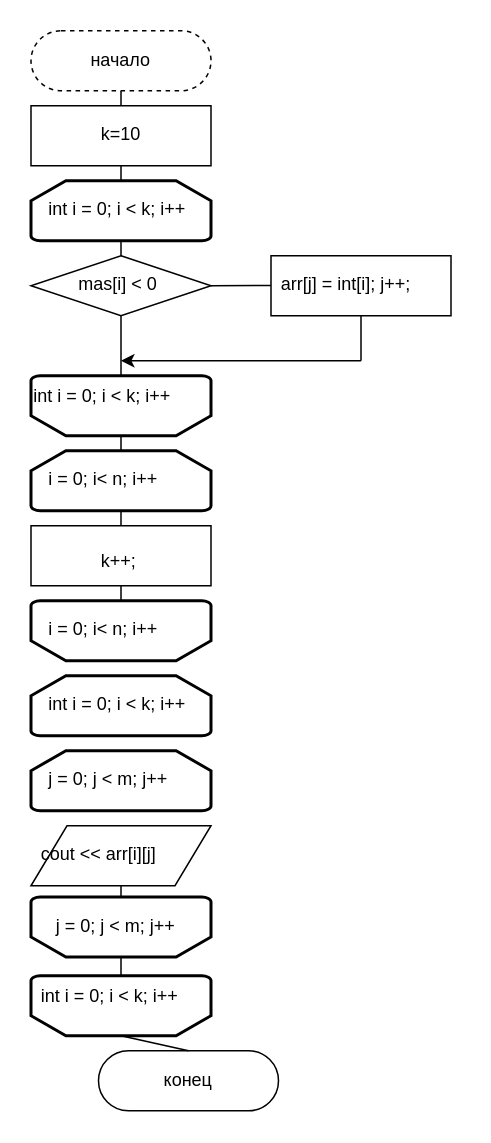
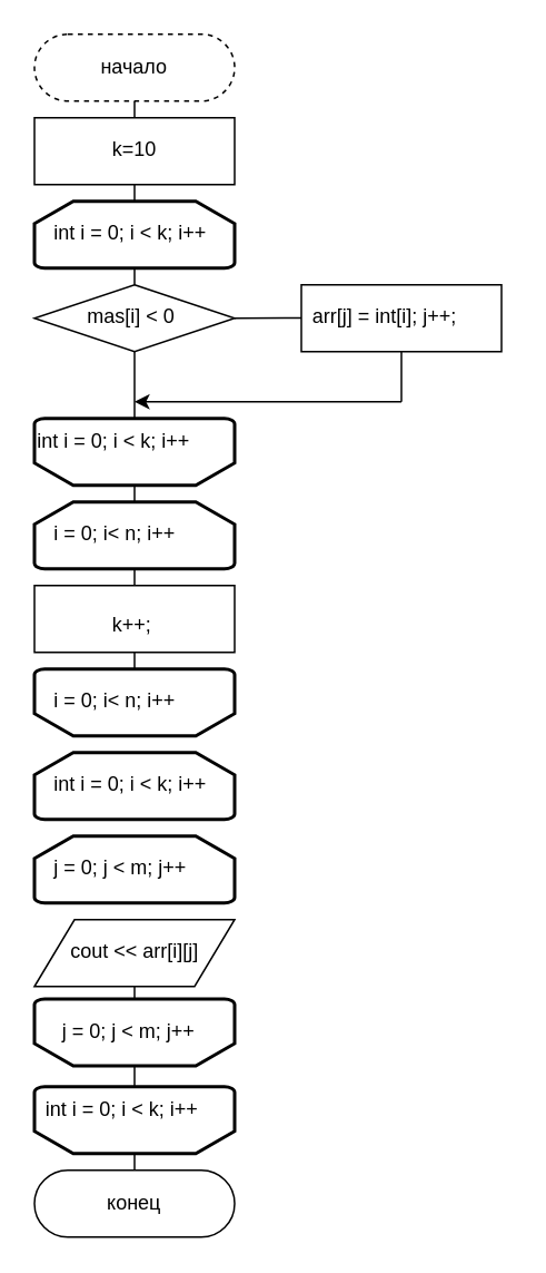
- <mxCell id="12" value="cout &amp;lt;&amp;lt; arr[i][j]" style="text;html=1;" vertex="1" parent="1"><mxGeometry x="25" y="555" width="80" height="30" as="geometry" /></mxCell>
+ <mxCell id="12" value="cout &amp;lt;&amp;lt; arr[i][j]" style="text;html=1;" vertex="1" parent="1"><mxGeometry x="40" y="555" width="80" height="30" as="geometry" /></mxCell>
- <mxCell id="8" value="конец" style="rounded=1;whiteSpace=wrap;html=1;arcSize=50;" vertex="1" parent="1"><mxGeometry x="65" y="700" width="120" height="40" as="geometry" /></mxCell>
+ <mxCell id="8" value="конец" style="rounded=1;whiteSpace=wrap;html=1;arcSize=50;" vertex="1" parent="1"><mxGeometry x="20" y="700" width="120" height="40" as="geometry" /></mxCell>
